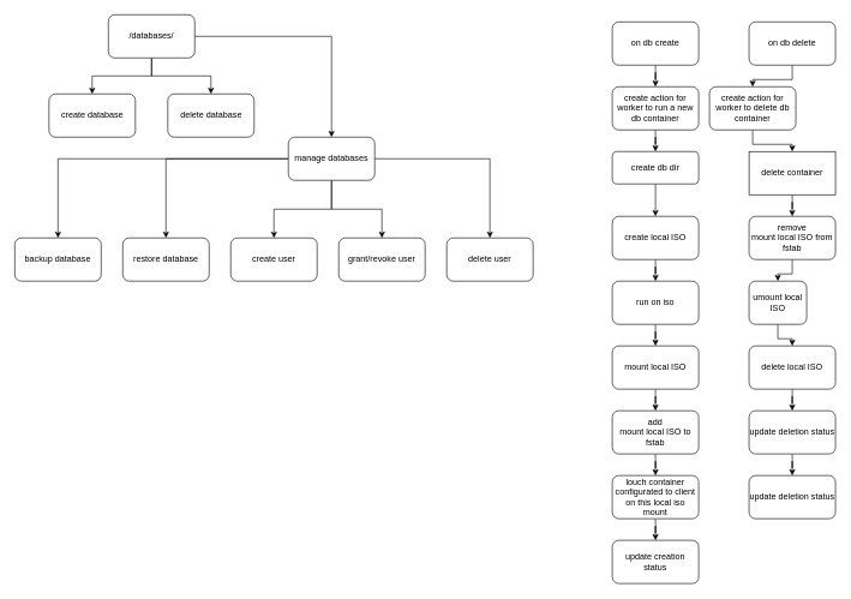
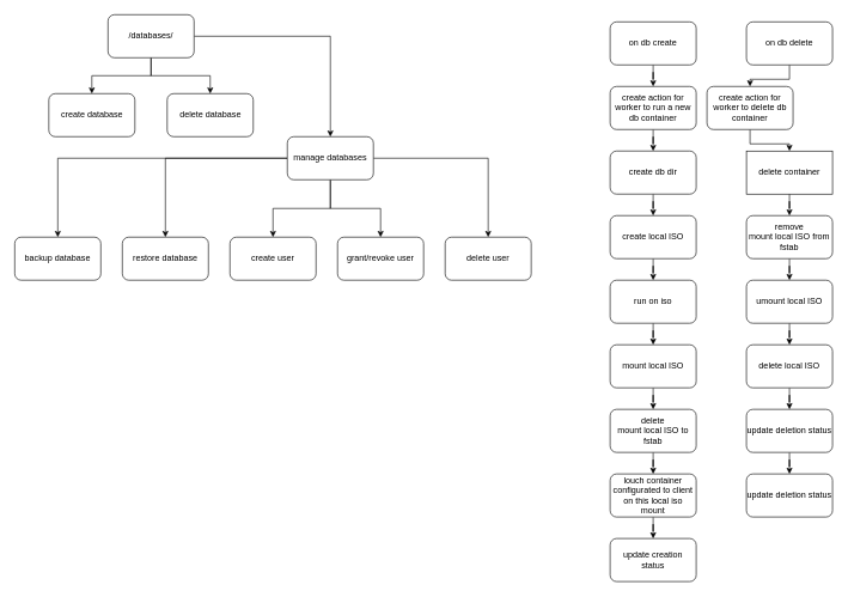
- <mxCell id="47" value="create db dir" style="rounded=1;whiteSpace=wrap;html=1;" vertex="1" parent="1"><mxGeometry x="850" y="210" width="120" height="45" as="geometry" /></mxCell>
+ <mxCell id="47" value="create db dir" style="rounded=1;whiteSpace=wrap;html=1;" vertex="1" parent="1"><mxGeometry x="850" y="210" width="120" height="60" as="geometry" /></mxCell>
- <mxCell id="41" value="umount local ISO" style="rounded=1;whiteSpace=wrap;html=1;" parent="1" vertex="1"><mxGeometry x="1040" y="390" width="80" height="60" as="geometry" /></mxCell>
+ <mxCell id="41" value="umount local ISO" style="rounded=1;whiteSpace=wrap;html=1;" parent="1" vertex="1"><mxGeometry x="1040" y="390" width="120" height="60" as="geometry" /></mxCell>
- <mxCell id="29" value="add&lt;br&gt;&lt;div&gt;mount local ISO to fstab&lt;br&gt;&lt;/div&gt;" style="rounded=1;whiteSpace=wrap;html=1;" parent="1" vertex="1"><mxGeometry x="850" y="570" width="120" height="60" as="geometry" /></mxCell>
+ <mxCell id="29" value="delete&lt;br&gt;&lt;div&gt;mount local ISO to fstab&lt;br&gt;&lt;/div&gt;" style="rounded=1;whiteSpace=wrap;html=1;" parent="1" vertex="1"><mxGeometry x="850" y="570" width="120" height="60" as="geometry" /></mxCell>
